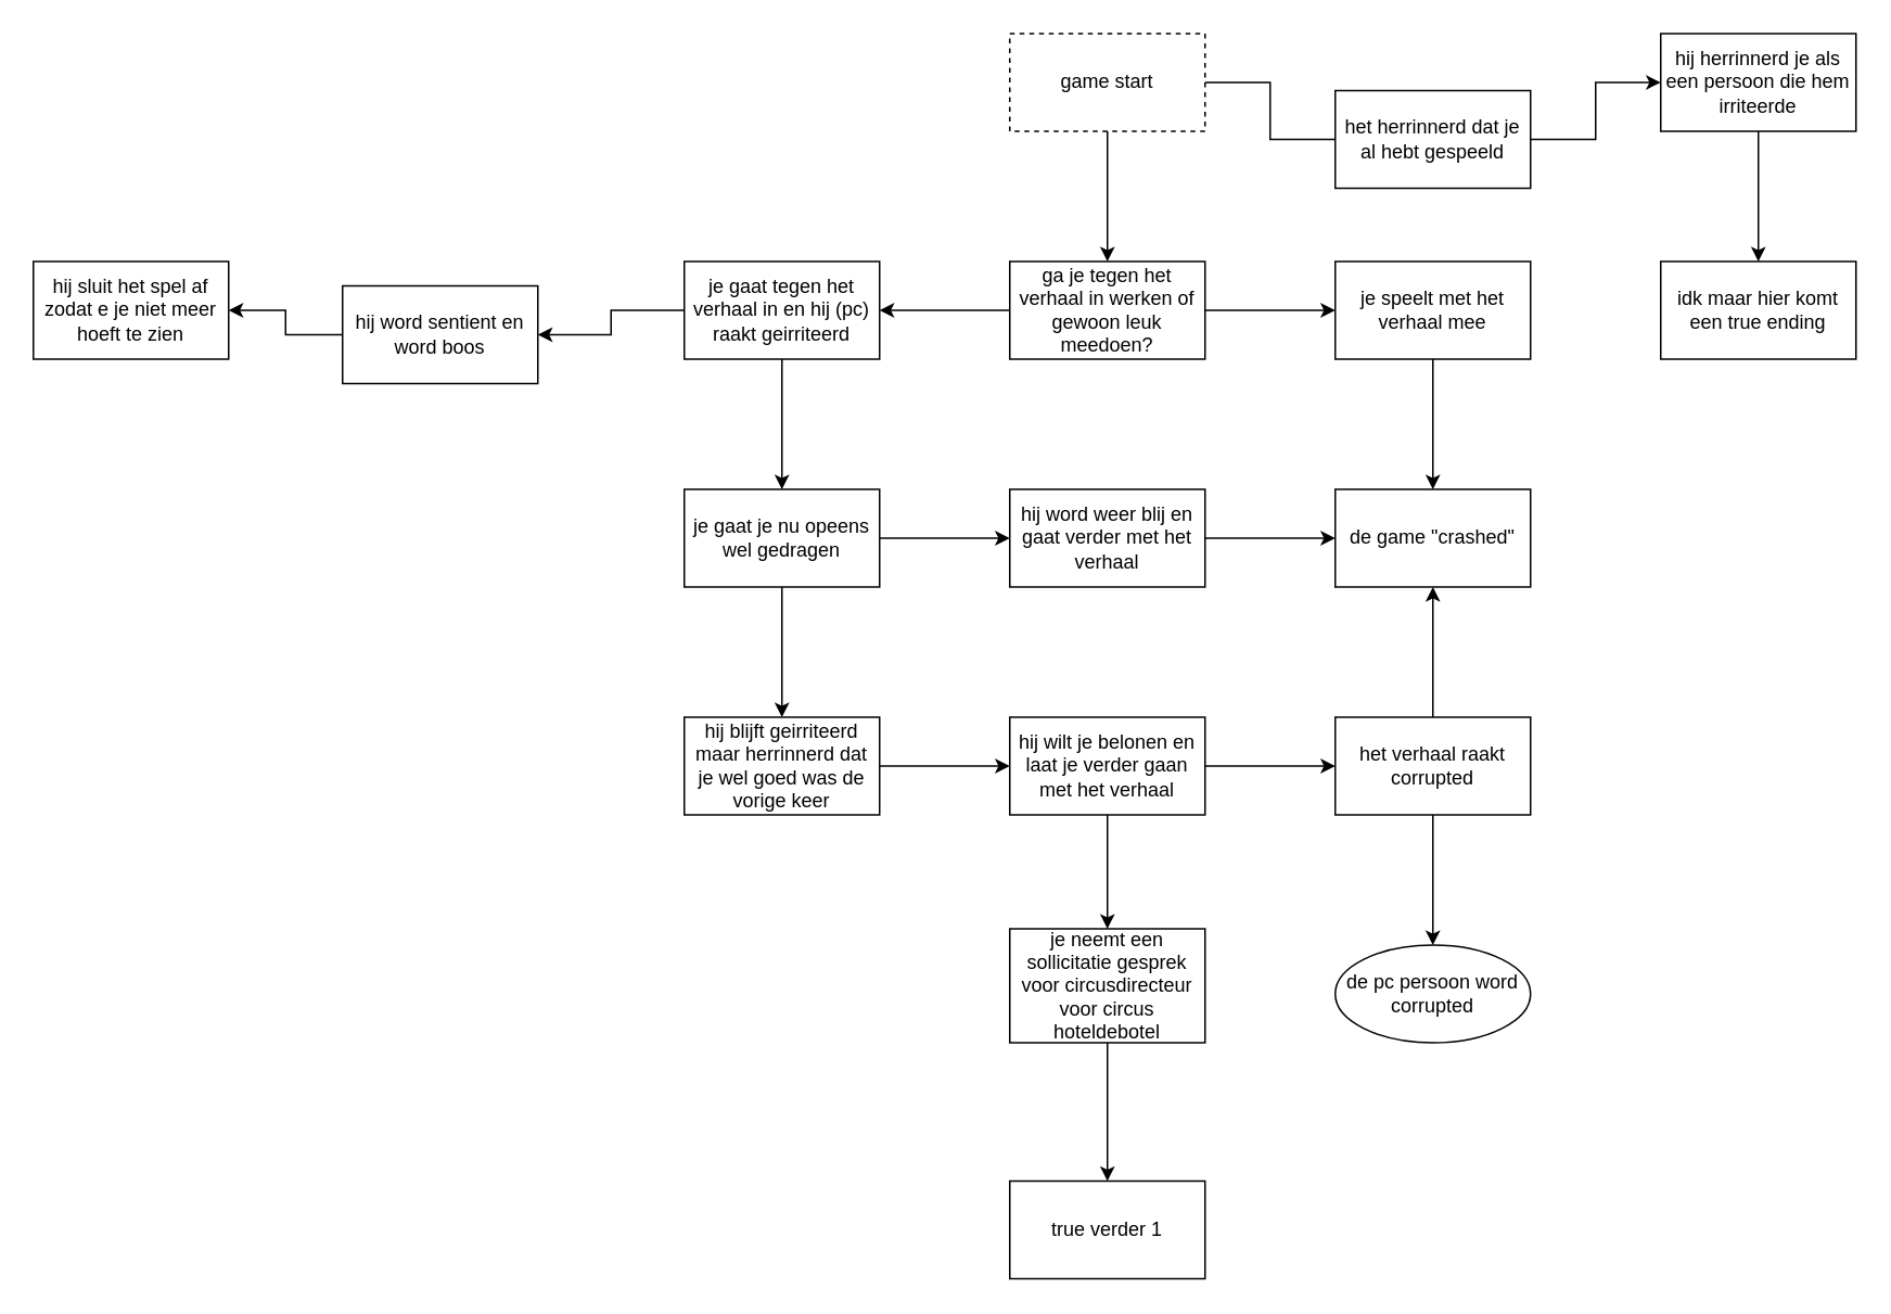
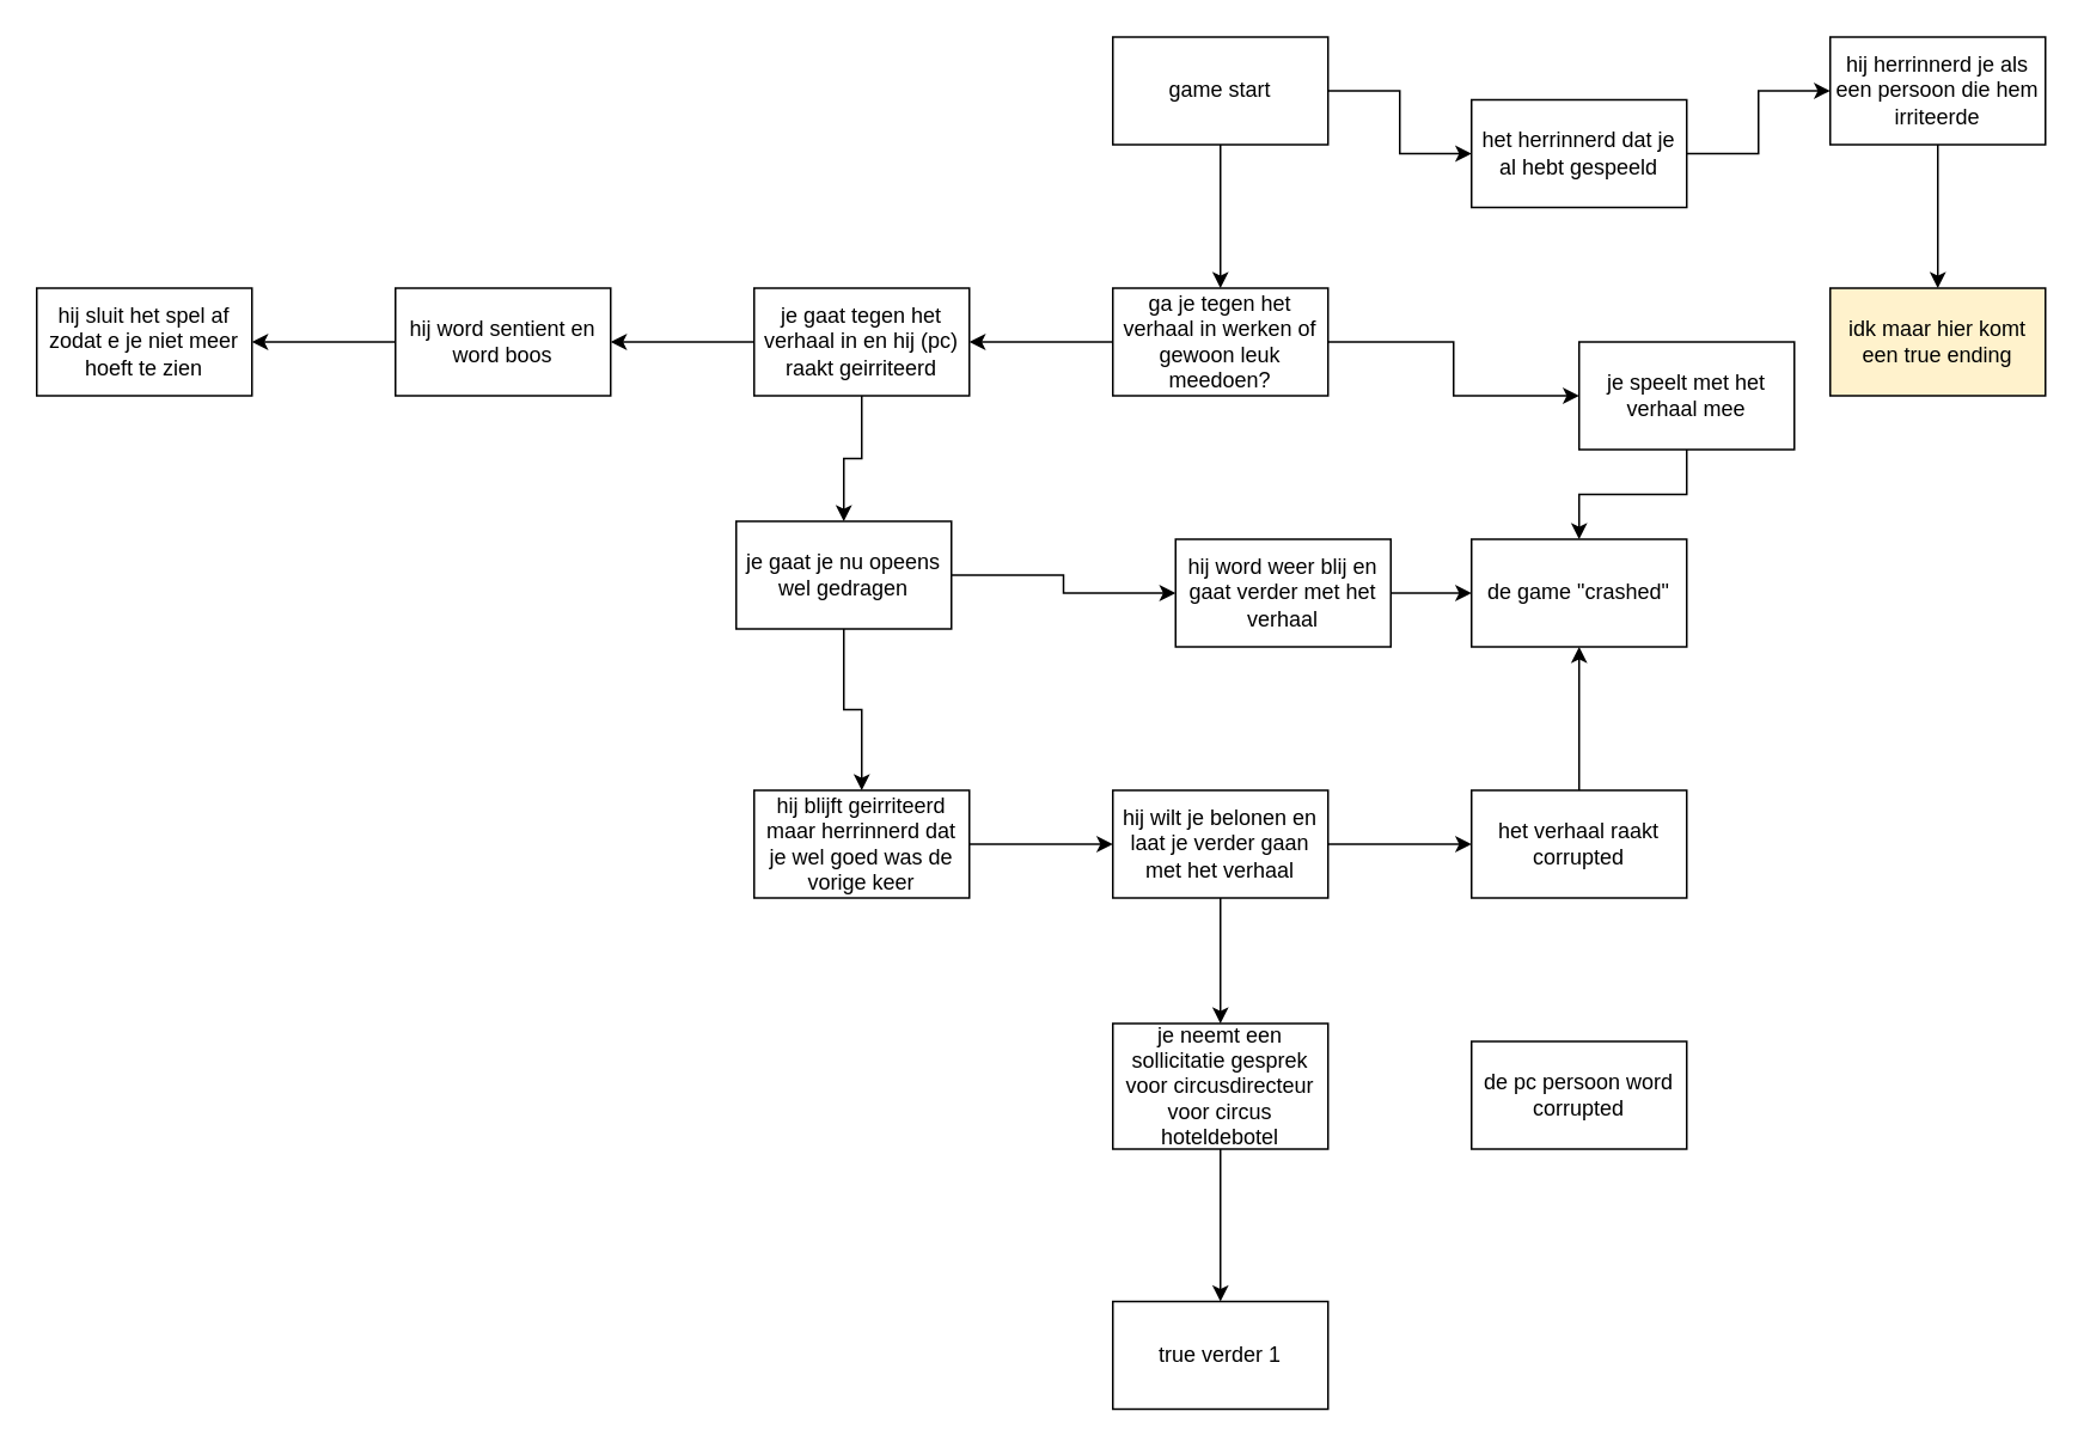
- <mxCell id="4" value="game start" style="rounded=0;whiteSpace=wrap;html=1;dashed=1;" vertex="1" parent="1"><mxGeometry x="620" width="120" height="60" as="geometry" y="20" /></mxCell>
+ <mxCell id="4" value="game start" style="rounded=0;whiteSpace=wrap;html=1;" vertex="1" parent="1"><mxGeometry x="620" width="120" height="60" as="geometry" y="20" /></mxCell>
- <mxCell id="3" value="" style="edgeStyle=orthogonalEdgeStyle;rounded=0;orthogonalLoop=1;jettySize=auto;html=1;endArrow=none;" edge="1" parent="1" source="4" target="9"><mxGeometry relative="1" as="geometry" /></mxCell>
+ <mxCell id="3" value="" style="edgeStyle=orthogonalEdgeStyle;rounded=0;orthogonalLoop=1;jettySize=auto;html=1;" edge="1" parent="1" source="4" target="9"><mxGeometry relative="1" as="geometry" /></mxCell>
- <mxCell id="14" value="je speelt met het verhaal mee" style="whiteSpace=wrap;html=1;rounded=0;" vertex="1" parent="1"><mxGeometry x="820" y="160" width="120" height="60" as="geometry" /></mxCell>
+ <mxCell id="14" value="je speelt met het verhaal mee" style="whiteSpace=wrap;html=1;rounded=0;" vertex="1" parent="1"><mxGeometry x="880" y="190" width="120" height="60" as="geometry" /></mxCell>
- <mxCell id="37" value="idk maar hier komt een true ending" style="whiteSpace=wrap;html=1;rounded=0;" vertex="1" parent="1"><mxGeometry x="1020" y="160" width="120" height="60" as="geometry" /></mxCell>
+ <mxCell id="37" value="idk maar hier komt een true ending" style="whiteSpace=wrap;html=1;rounded=0;fillColor=#fff2cc;" vertex="1" parent="1"><mxGeometry x="1020" y="160" width="120" height="60" as="geometry" /></mxCell>
- <mxCell id="20" value="hij word sentient en word boos" style="whiteSpace=wrap;html=1;rounded=0;" vertex="1" parent="1"><mxGeometry x="210" y="175" width="120" height="60" as="geometry" /></mxCell>
+ <mxCell id="20" value="hij word sentient en word boos" style="whiteSpace=wrap;html=1;rounded=0;" vertex="1" parent="1"><mxGeometry x="220" y="160" width="120" height="60" as="geometry" /></mxCell>
- <mxCell id="18" value="je gaat je nu opeens wel gedragen" style="whiteSpace=wrap;html=1;rounded=0;" vertex="1" parent="1"><mxGeometry x="420" y="300" width="120" height="60" as="geometry" /></mxCell>
+ <mxCell id="18" value="je gaat je nu opeens wel gedragen" style="whiteSpace=wrap;html=1;rounded=0;" vertex="1" parent="1"><mxGeometry x="410" y="290" width="120" height="60" as="geometry" /></mxCell>
- <mxCell id="22" value="hij word weer blij en gaat verder met het verhaal" style="whiteSpace=wrap;html=1;rounded=0;" vertex="1" parent="1"><mxGeometry x="620" y="300" width="120" height="60" as="geometry" /></mxCell>
+ <mxCell id="22" value="hij word weer blij en gaat verder met het verhaal" style="whiteSpace=wrap;html=1;rounded=0;" vertex="1" parent="1"><mxGeometry x="655" y="300" width="120" height="60" as="geometry" /></mxCell>
- <mxCell id="29" value="" style="edgeStyle=orthogonalEdgeStyle;rounded=0;orthogonalLoop=1;jettySize=auto;html=1;" edge="1" parent="1" source="30" target="31"><mxGeometry relative="1" as="geometry" /></mxCell>
- <mxCell id="31" value="de pc persoon word corrupted" style="ellipse;whiteSpace=wrap;html=1;" vertex="1" parent="1"><mxGeometry x="820" y="580" width="120" height="60" as="geometry" /></mxCell>
+ <mxCell id="31" value="de pc persoon word corrupted" style="whiteSpace=wrap;html=1;rounded=0;" vertex="1" parent="1"><mxGeometry x="820" y="580" width="120" height="60" as="geometry" /></mxCell>
